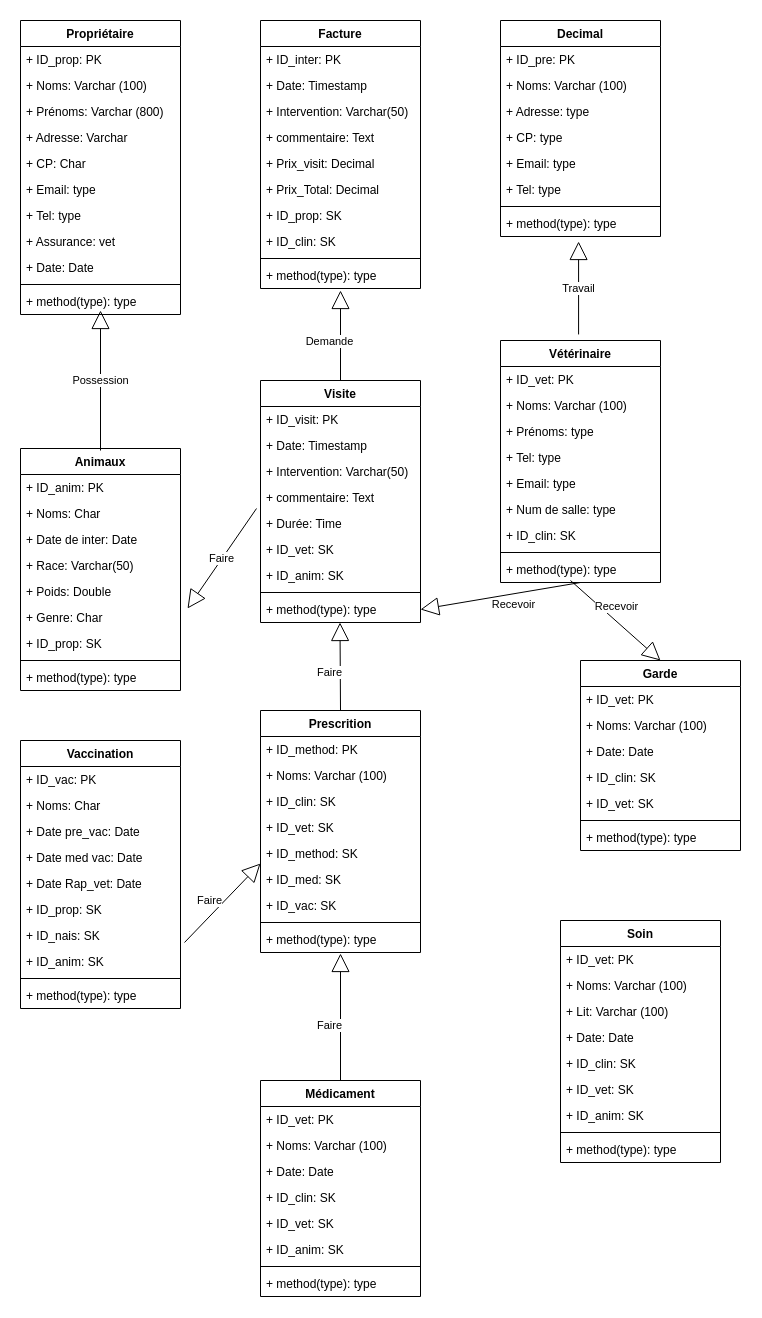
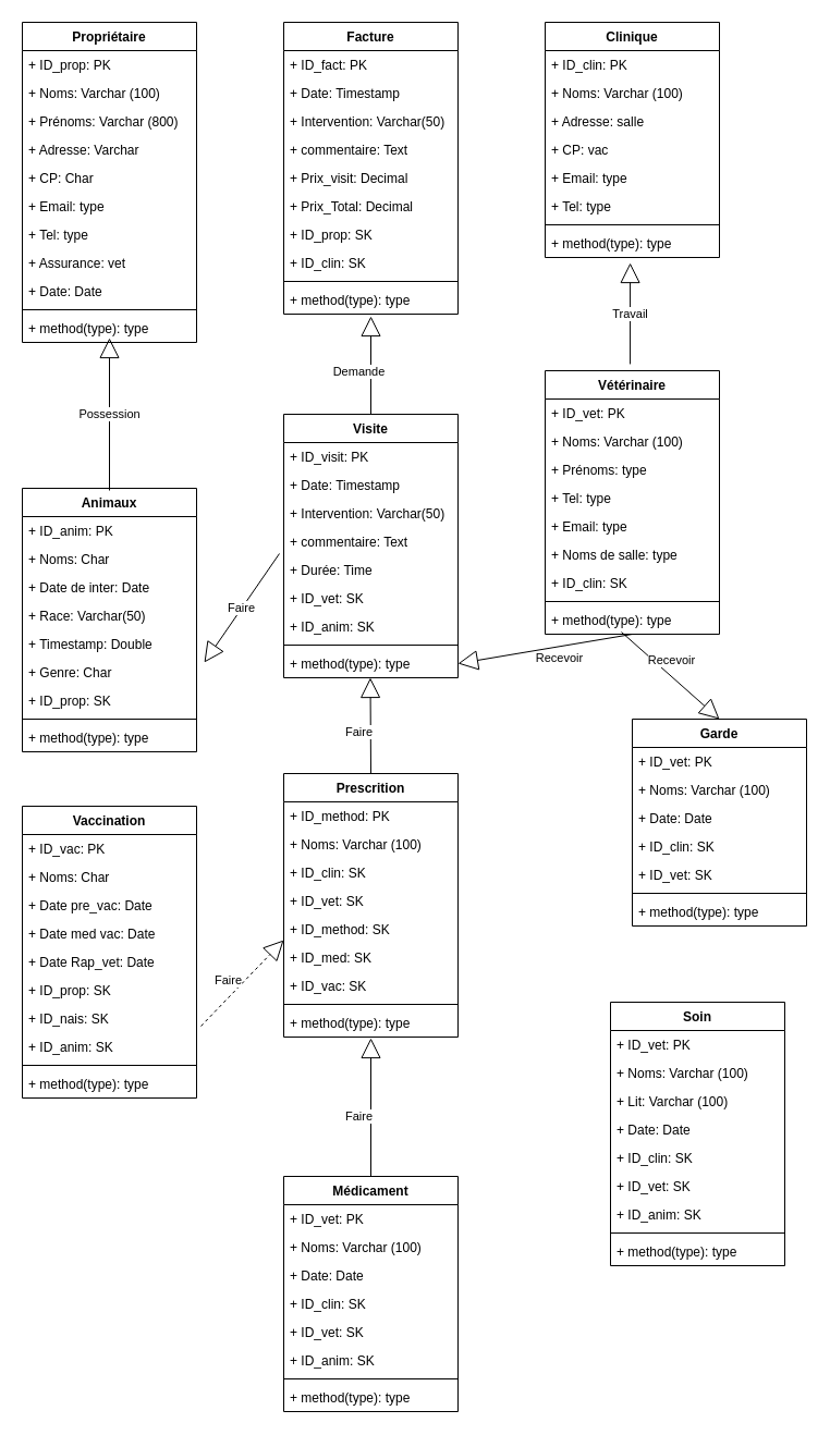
- <mxCell id="34" value="Decimal" style="swimlane;fontStyle=1;align=center;verticalAlign=top;childLayout=stackLayout;horizontal=1;startSize=26;horizontalStack=0;resizeParent=1;resizeParentMax=0;resizeLast=0;collapsible=1;marginBottom=0;" parent="1" vertex="1"><mxGeometry x="500" y="20" width="160" height="216" as="geometry" /></mxCell>
+ <mxCell id="34" value="Clinique" style="swimlane;fontStyle=1;align=center;verticalAlign=top;childLayout=stackLayout;horizontal=1;startSize=26;horizontalStack=0;resizeParent=1;resizeParentMax=0;resizeLast=0;collapsible=1;marginBottom=0;" parent="1" vertex="1"><mxGeometry x="500" y="20" width="160" height="216" as="geometry" /></mxCell>
- <mxCell id="58" value="+ ID_inter: PK" style="text;strokeColor=none;fillColor=none;align=left;verticalAlign=top;spacingLeft=4;spacingRight=4;overflow=hidden;rotatable=0;points=[[0,0.5],[1,0.5]];portConstraint=eastwest;" vertex="1" parent="57"><mxGeometry y="26" width="160" height="26" as="geometry" /></mxCell>
+ <mxCell id="58" value="+ ID_fact: PK" style="text;strokeColor=none;fillColor=none;align=left;verticalAlign=top;spacingLeft=4;spacingRight=4;overflow=hidden;rotatable=0;points=[[0,0.5],[1,0.5]];portConstraint=eastwest;" vertex="1" parent="57"><mxGeometry y="26" width="160" height="26" as="geometry" /></mxCell>
- <mxCell id="35" value="+ ID_pre: PK" style="text;strokeColor=none;fillColor=none;align=left;verticalAlign=top;spacingLeft=4;spacingRight=4;overflow=hidden;rotatable=0;points=[[0,0.5],[1,0.5]];portConstraint=eastwest;" parent="34" vertex="1"><mxGeometry y="26" width="160" height="26" as="geometry" /></mxCell>
+ <mxCell id="35" value="+ ID_clin: PK" style="text;strokeColor=none;fillColor=none;align=left;verticalAlign=top;spacingLeft=4;spacingRight=4;overflow=hidden;rotatable=0;points=[[0,0.5],[1,0.5]];portConstraint=eastwest;" parent="34" vertex="1"><mxGeometry y="26" width="160" height="26" as="geometry" /></mxCell>
- <mxCell id="37" value="+ Adresse: type" style="text;strokeColor=none;fillColor=none;align=left;verticalAlign=top;spacingLeft=4;spacingRight=4;overflow=hidden;rotatable=0;points=[[0,0.5],[1,0.5]];portConstraint=eastwest;" parent="34" vertex="1"><mxGeometry y="78" width="160" height="26" as="geometry" /></mxCell>
+ <mxCell id="37" value="+ Adresse: salle" style="text;strokeColor=none;fillColor=none;align=left;verticalAlign=top;spacingLeft=4;spacingRight=4;overflow=hidden;rotatable=0;points=[[0,0.5],[1,0.5]];portConstraint=eastwest;" parent="34" vertex="1"><mxGeometry y="78" width="160" height="26" as="geometry" /></mxCell>
- <mxCell id="38" value="+ CP: type" style="text;strokeColor=none;fillColor=none;align=left;verticalAlign=top;spacingLeft=4;spacingRight=4;overflow=hidden;rotatable=0;points=[[0,0.5],[1,0.5]];portConstraint=eastwest;" parent="34" vertex="1"><mxGeometry y="104" width="160" height="26" as="geometry" /></mxCell>
+ <mxCell id="38" value="+ CP: vac" style="text;strokeColor=none;fillColor=none;align=left;verticalAlign=top;spacingLeft=4;spacingRight=4;overflow=hidden;rotatable=0;points=[[0,0.5],[1,0.5]];portConstraint=eastwest;" parent="34" vertex="1"><mxGeometry y="104" width="160" height="26" as="geometry" /></mxCell>
- <mxCell id="49" value="+ Num de salle: type" style="text;strokeColor=none;fillColor=none;align=left;verticalAlign=top;spacingLeft=4;spacingRight=4;overflow=hidden;rotatable=0;points=[[0,0.5],[1,0.5]];portConstraint=eastwest;" parent="43" vertex="1"><mxGeometry y="156" width="160" height="26" as="geometry" /></mxCell>
+ <mxCell id="49" value="+ Noms de salle: type" style="text;strokeColor=none;fillColor=none;align=left;verticalAlign=top;spacingLeft=4;spacingRight=4;overflow=hidden;rotatable=0;points=[[0,0.5],[1,0.5]];portConstraint=eastwest;" parent="43" vertex="1"><mxGeometry y="156" width="160" height="26" as="geometry" /></mxCell>
- <mxCell id="7" value="+ Poids: Double" style="text;strokeColor=none;fillColor=none;align=left;verticalAlign=top;spacingLeft=4;spacingRight=4;overflow=hidden;rotatable=0;points=[[0,0.5],[1,0.5]];portConstraint=eastwest;" parent="2" vertex="1"><mxGeometry y="130" width="160" height="26" as="geometry" /></mxCell>
+ <mxCell id="7" value="+ Timestamp: Double" style="text;strokeColor=none;fillColor=none;align=left;verticalAlign=top;spacingLeft=4;spacingRight=4;overflow=hidden;rotatable=0;points=[[0,0.5],[1,0.5]];portConstraint=eastwest;" parent="2" vertex="1"><mxGeometry y="130" width="160" height="26" as="geometry" /></mxCell>
- <mxCell id="80" value="Faire" style="endArrow=block;endSize=16;endFill=0;html=1;rounded=0;exitX=1.025;exitY=0.769;exitDx=0;exitDy=0;exitPerimeter=0;entryX=0;entryY=-0.115;entryDx=0;entryDy=0;entryPerimeter=0;" edge="1" parent="1" source="76" target="116"><mxGeometry x="-0.141" y="11" width="160" relative="1" as="geometry"><mxPoint x="30" y="750" as="sourcePoint" /><mxPoint x="300" y="900" as="targetPoint" /><mxPoint as="offset" /></mxGeometry></mxCell>
+ <mxCell id="80" value="Faire" style="endArrow=block;endSize=16;endFill=0;html=1;rounded=0;exitX=1.025;exitY=0.769;exitDx=0;exitDy=0;exitPerimeter=0;entryX=0;entryY=-0.115;entryDx=0;entryDy=0;entryPerimeter=0;dashed=1;" edge="1" parent="1" source="76" target="116"><mxGeometry x="-0.141" y="11" width="160" relative="1" as="geometry"><mxPoint x="30" y="750" as="sourcePoint" /><mxPoint x="300" y="900" as="targetPoint" /><mxPoint as="offset" /></mxGeometry></mxCell>
